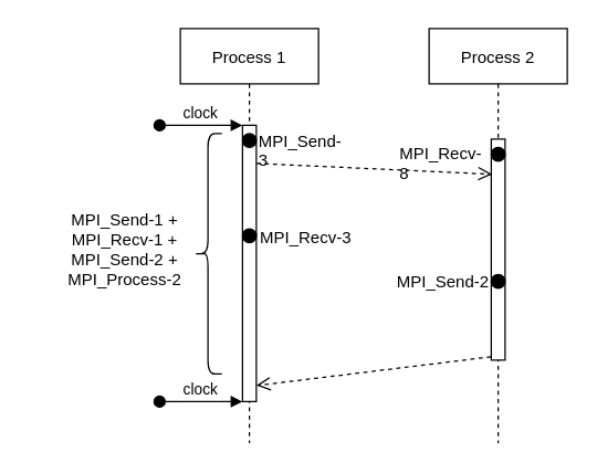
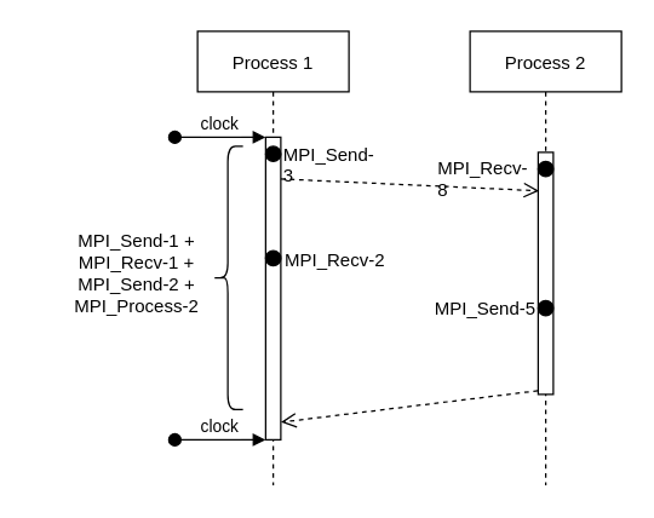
- <mxCell id="18" value="MPI_Recv-3" style="text;whiteSpace=wrap;html=1;" vertex="1" parent="1"><mxGeometry x="186" y="158" width="90" height="30" as="geometry" /></mxCell>
+ <mxCell id="18" value="MPI_Recv-2" style="text;whiteSpace=wrap;html=1;" vertex="1" parent="1"><mxGeometry x="186" y="158" width="90" height="30" as="geometry" /></mxCell>
- <mxCell id="14" value="MPI_Send-2" style="text;whiteSpace=wrap;html=1;" vertex="1" parent="9"><mxGeometry x="-25" y="170" width="85" height="26" as="geometry" /></mxCell>
+ <mxCell id="14" value="MPI_Send-5" style="text;whiteSpace=wrap;html=1;" vertex="1" parent="9"><mxGeometry x="-25" y="170" width="85" height="26" as="geometry" /></mxCell>
